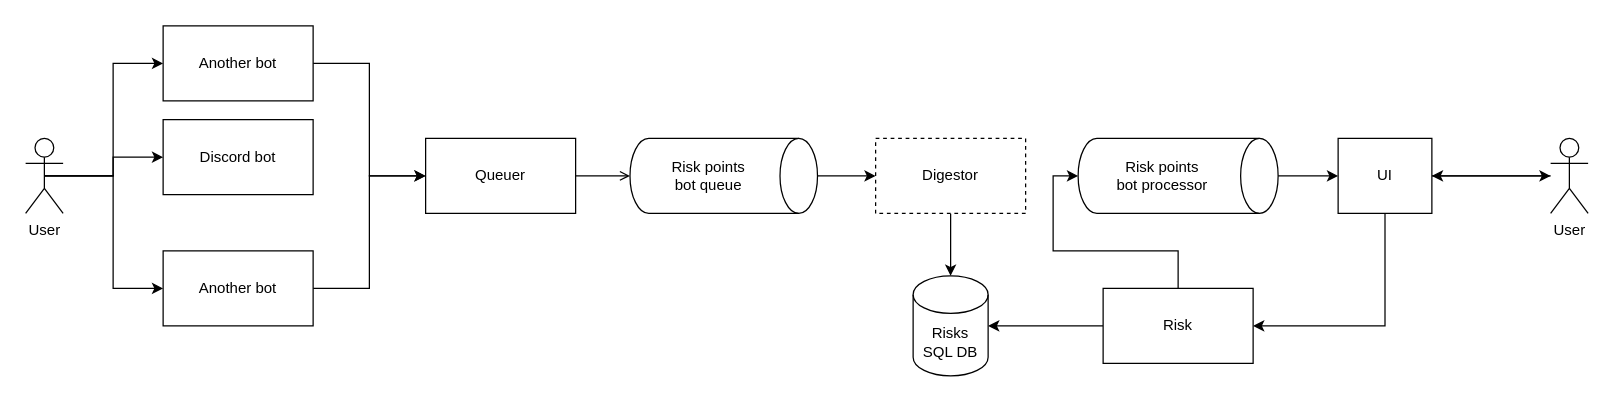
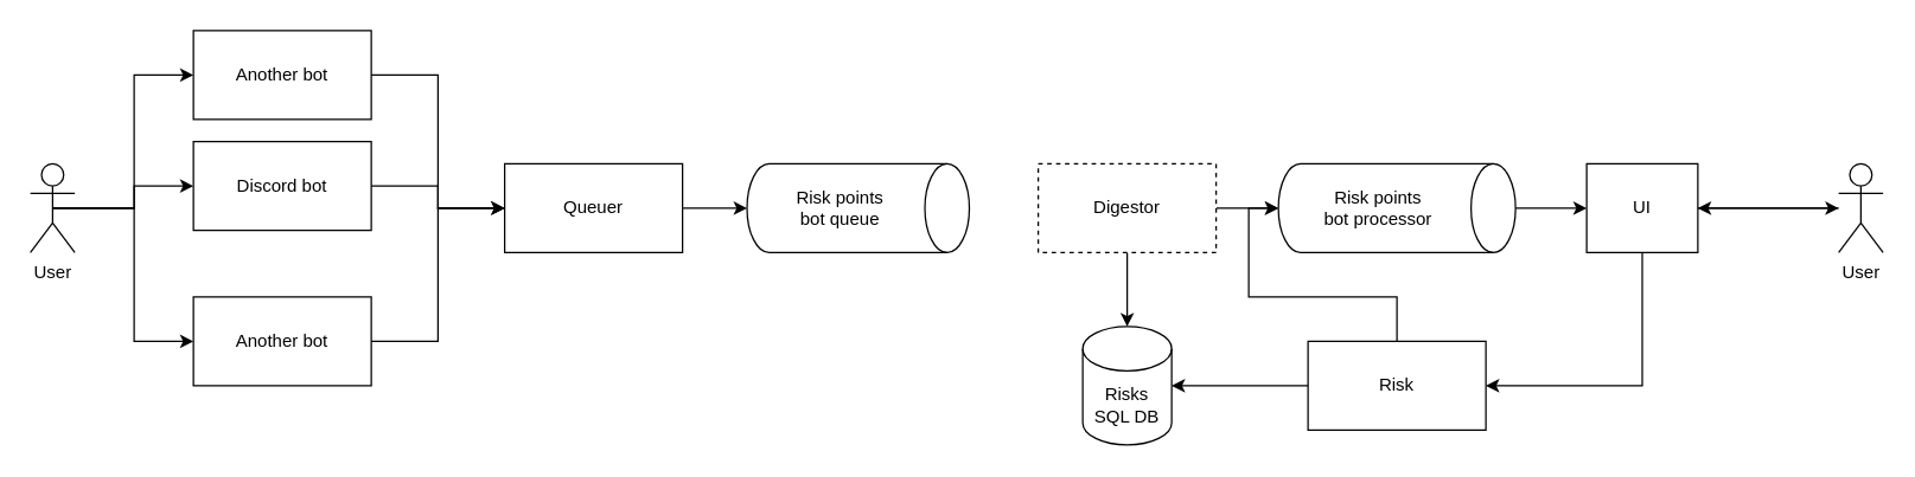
+ <mxCell id="8" style="edgeStyle=orthogonalEdgeStyle;rounded=0;orthogonalLoop=1;jettySize=auto;html=1;entryX=0;entryY=0.5;entryDx=0;entryDy=0;" parent="1" source="9" target="22" edge="1"><mxGeometry relative="1" as="geometry" /></mxCell>
- <mxCell id="21" style="edgeStyle=orthogonalEdgeStyle;rounded=0;orthogonalLoop=1;jettySize=auto;html=1;endArrow=open;" parent="1" source="22" target="3" edge="1"><mxGeometry relative="1" as="geometry" /></mxCell>
+ <mxCell id="21" style="edgeStyle=orthogonalEdgeStyle;rounded=0;orthogonalLoop=1;jettySize=auto;html=1;" parent="1" source="22" target="3" edge="1"><mxGeometry relative="1" as="geometry" /></mxCell>
- <mxCell id="2" style="edgeStyle=orthogonalEdgeStyle;rounded=0;orthogonalLoop=1;jettySize=auto;html=1;entryX=0;entryY=0.5;entryDx=0;entryDy=0;" parent="1" source="3" target="6" edge="1"><mxGeometry relative="1" as="geometry" /></mxCell>
+ <mxCell id="5" style="edgeStyle=orthogonalEdgeStyle;rounded=0;orthogonalLoop=1;jettySize=auto;html=1;entryX=0.5;entryY=1;entryDx=0;entryDy=0;entryPerimeter=0;" parent="1" source="6" target="11" edge="1"><mxGeometry relative="1" as="geometry" /></mxCell>
